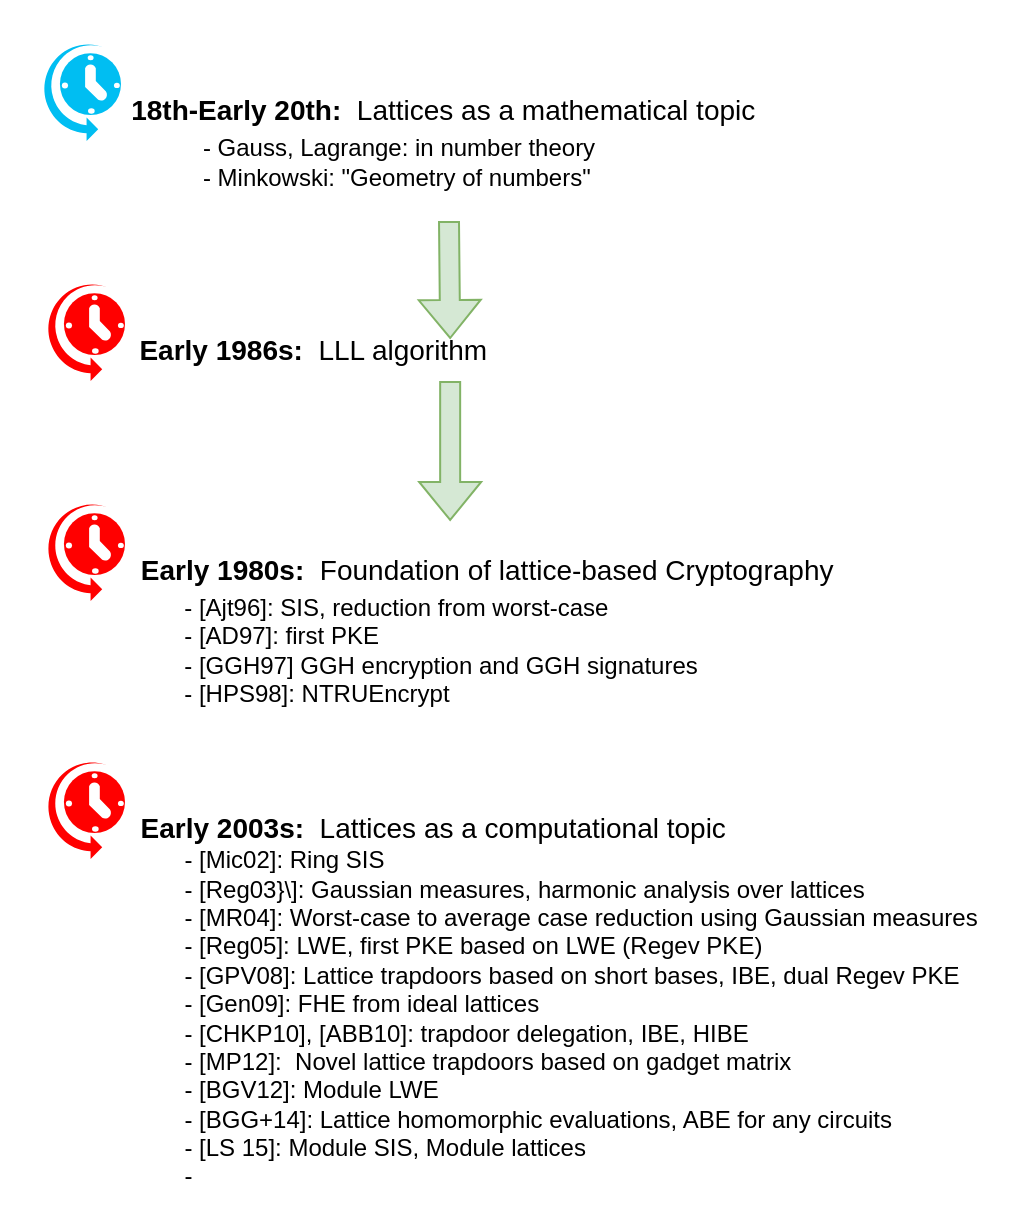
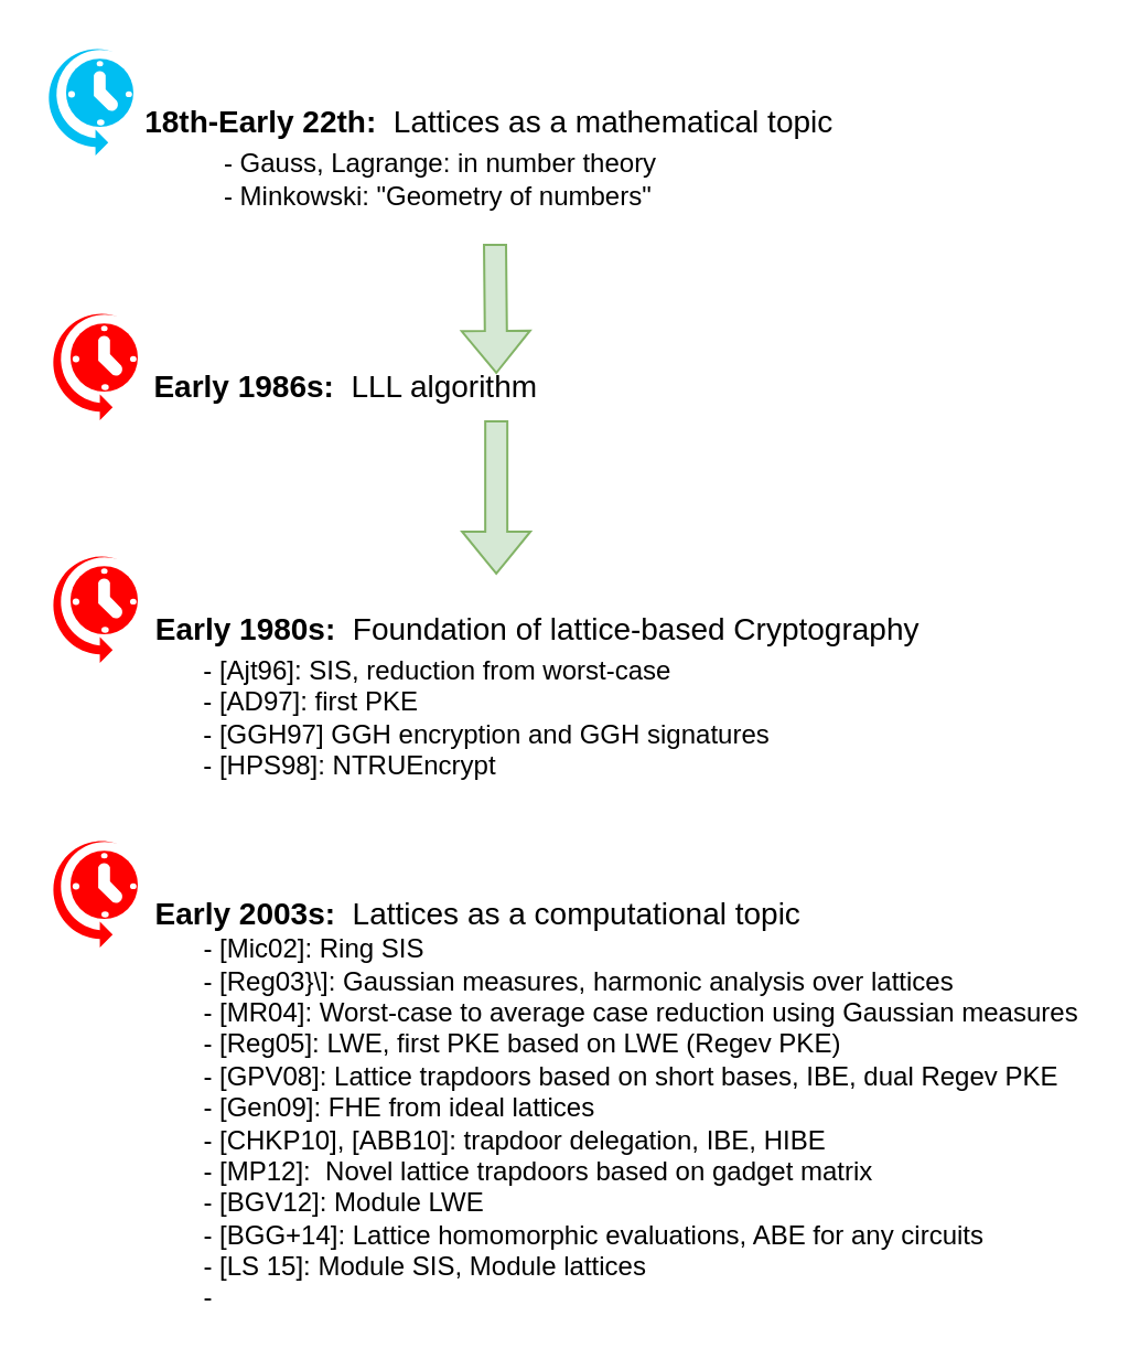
- <mxCell id="3" value="&lt;font style=&quot;font-size: 14px&quot;&gt;&lt;b&gt;18th-Early 20th:&lt;/b&gt; &amp;nbsp;Lattices as a mathematical topic &amp;nbsp;&lt;/font&gt;" style="text;html=1;align=center;verticalAlign=middle;resizable=0;points=[];autosize=1;strokeColor=none;fillColor=none;" vertex="1" parent="1"><mxGeometry x="55" y="45" width="340" height="20" as="geometry" /></mxCell>
+ <mxCell id="3" value="&lt;font style=&quot;font-size: 14px&quot;&gt;&lt;b&gt;18th-Early 22th:&lt;/b&gt; &amp;nbsp;Lattices as a mathematical topic &amp;nbsp;&lt;/font&gt;" style="text;html=1;align=center;verticalAlign=middle;resizable=0;points=[];autosize=1;strokeColor=none;fillColor=none;" vertex="1" parent="1"><mxGeometry x="55" y="45" width="340" height="20" as="geometry" /></mxCell>
